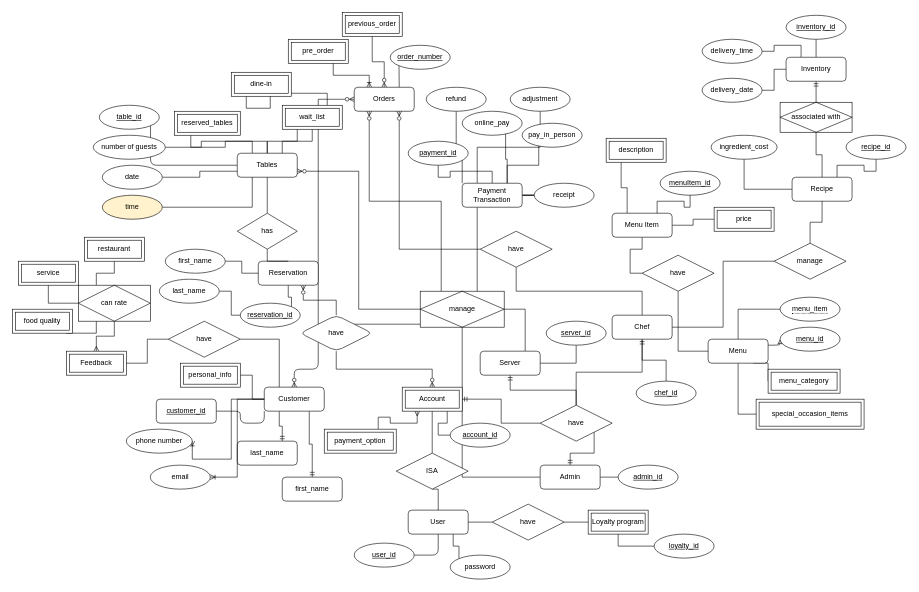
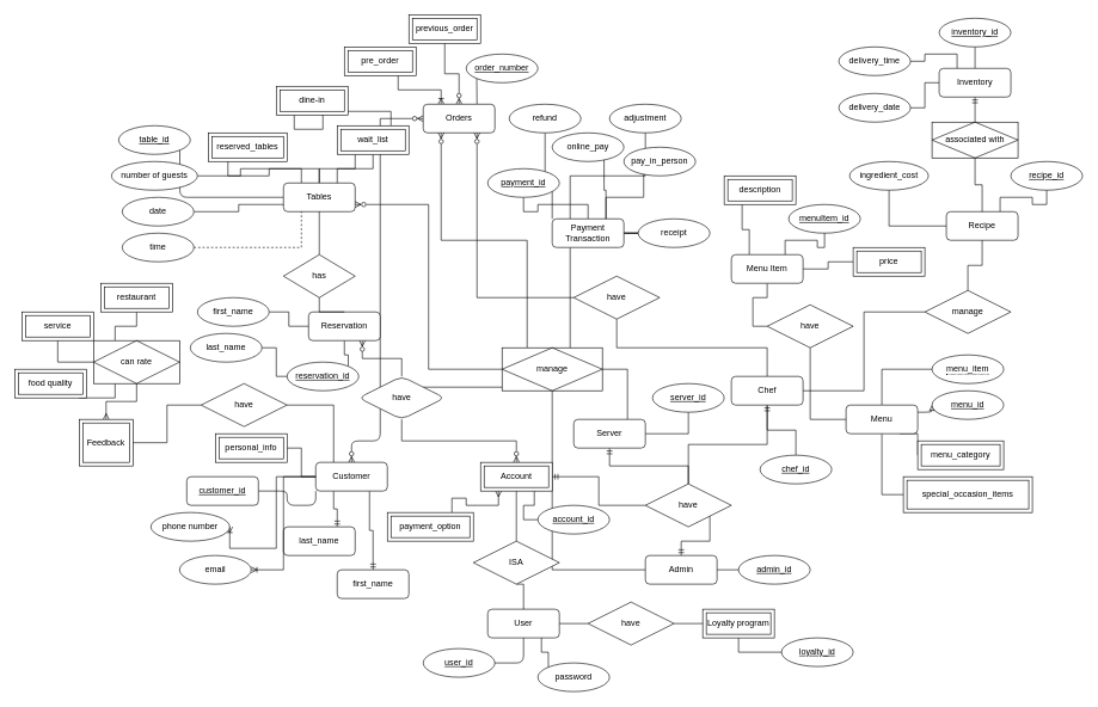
- <mxCell id="129" value="description" style="shape=ext;margin=3;double=1;whiteSpace=wrap;html=1;align=center;" vertex="1" parent="1"><mxGeometry x="1010" y="230" width="100" height="40" as="geometry" /></mxCell>
+ <mxCell id="129" value="description" style="shape=ext;margin=3;double=1;whiteSpace=wrap;html=1;align=center;" vertex="1" parent="1"><mxGeometry x="1010" y="245" width="100" height="40" as="geometry" /></mxCell>
- <mxCell id="95" value="time" style="ellipse;whiteSpace=wrap;html=1;align=center;fillColor=#fff2cc;" vertex="1" parent="1"><mxGeometry x="170" y="325" width="100" height="40" as="geometry" /></mxCell>
+ <mxCell id="95" value="time" style="ellipse;whiteSpace=wrap;html=1;align=center;" vertex="1" parent="1"><mxGeometry x="170" y="325" width="100" height="40" as="geometry" /></mxCell>
- <mxCell id="94" style="edgeStyle=orthogonalEdgeStyle;rounded=0;orthogonalLoop=1;jettySize=auto;html=1;endArrow=none;endFill=0;entryX=0.25;entryY=1;entryDx=0;entryDy=0;" edge="1" parent="1" source="95" target="52"><mxGeometry relative="1" as="geometry"><mxPoint x="560" y="255" as="targetPoint" /></mxGeometry></mxCell>
+ <mxCell id="94" style="edgeStyle=orthogonalEdgeStyle;rounded=0;orthogonalLoop=1;jettySize=auto;html=1;endArrow=none;endFill=0;entryX=0.25;entryY=1;entryDx=0;entryDy=0;dashed=1;" edge="1" parent="1" source="95" target="52"><mxGeometry relative="1" as="geometry"><mxPoint x="560" y="255" as="targetPoint" /></mxGeometry></mxCell>
- <mxCell id="67" value="Feedback" style="shape=ext;margin=3;double=1;whiteSpace=wrap;html=1;align=center;" vertex="1" parent="1"><mxGeometry x="110" y="585" width="100" height="40" as="geometry" /></mxCell>
+ <mxCell id="67" value="Feedback" style="shape=ext;margin=3;double=1;whiteSpace=wrap;html=1;align=center;" vertex="1" parent="1"><mxGeometry x="110" y="585" width="75" height="65" as="geometry" /></mxCell>
